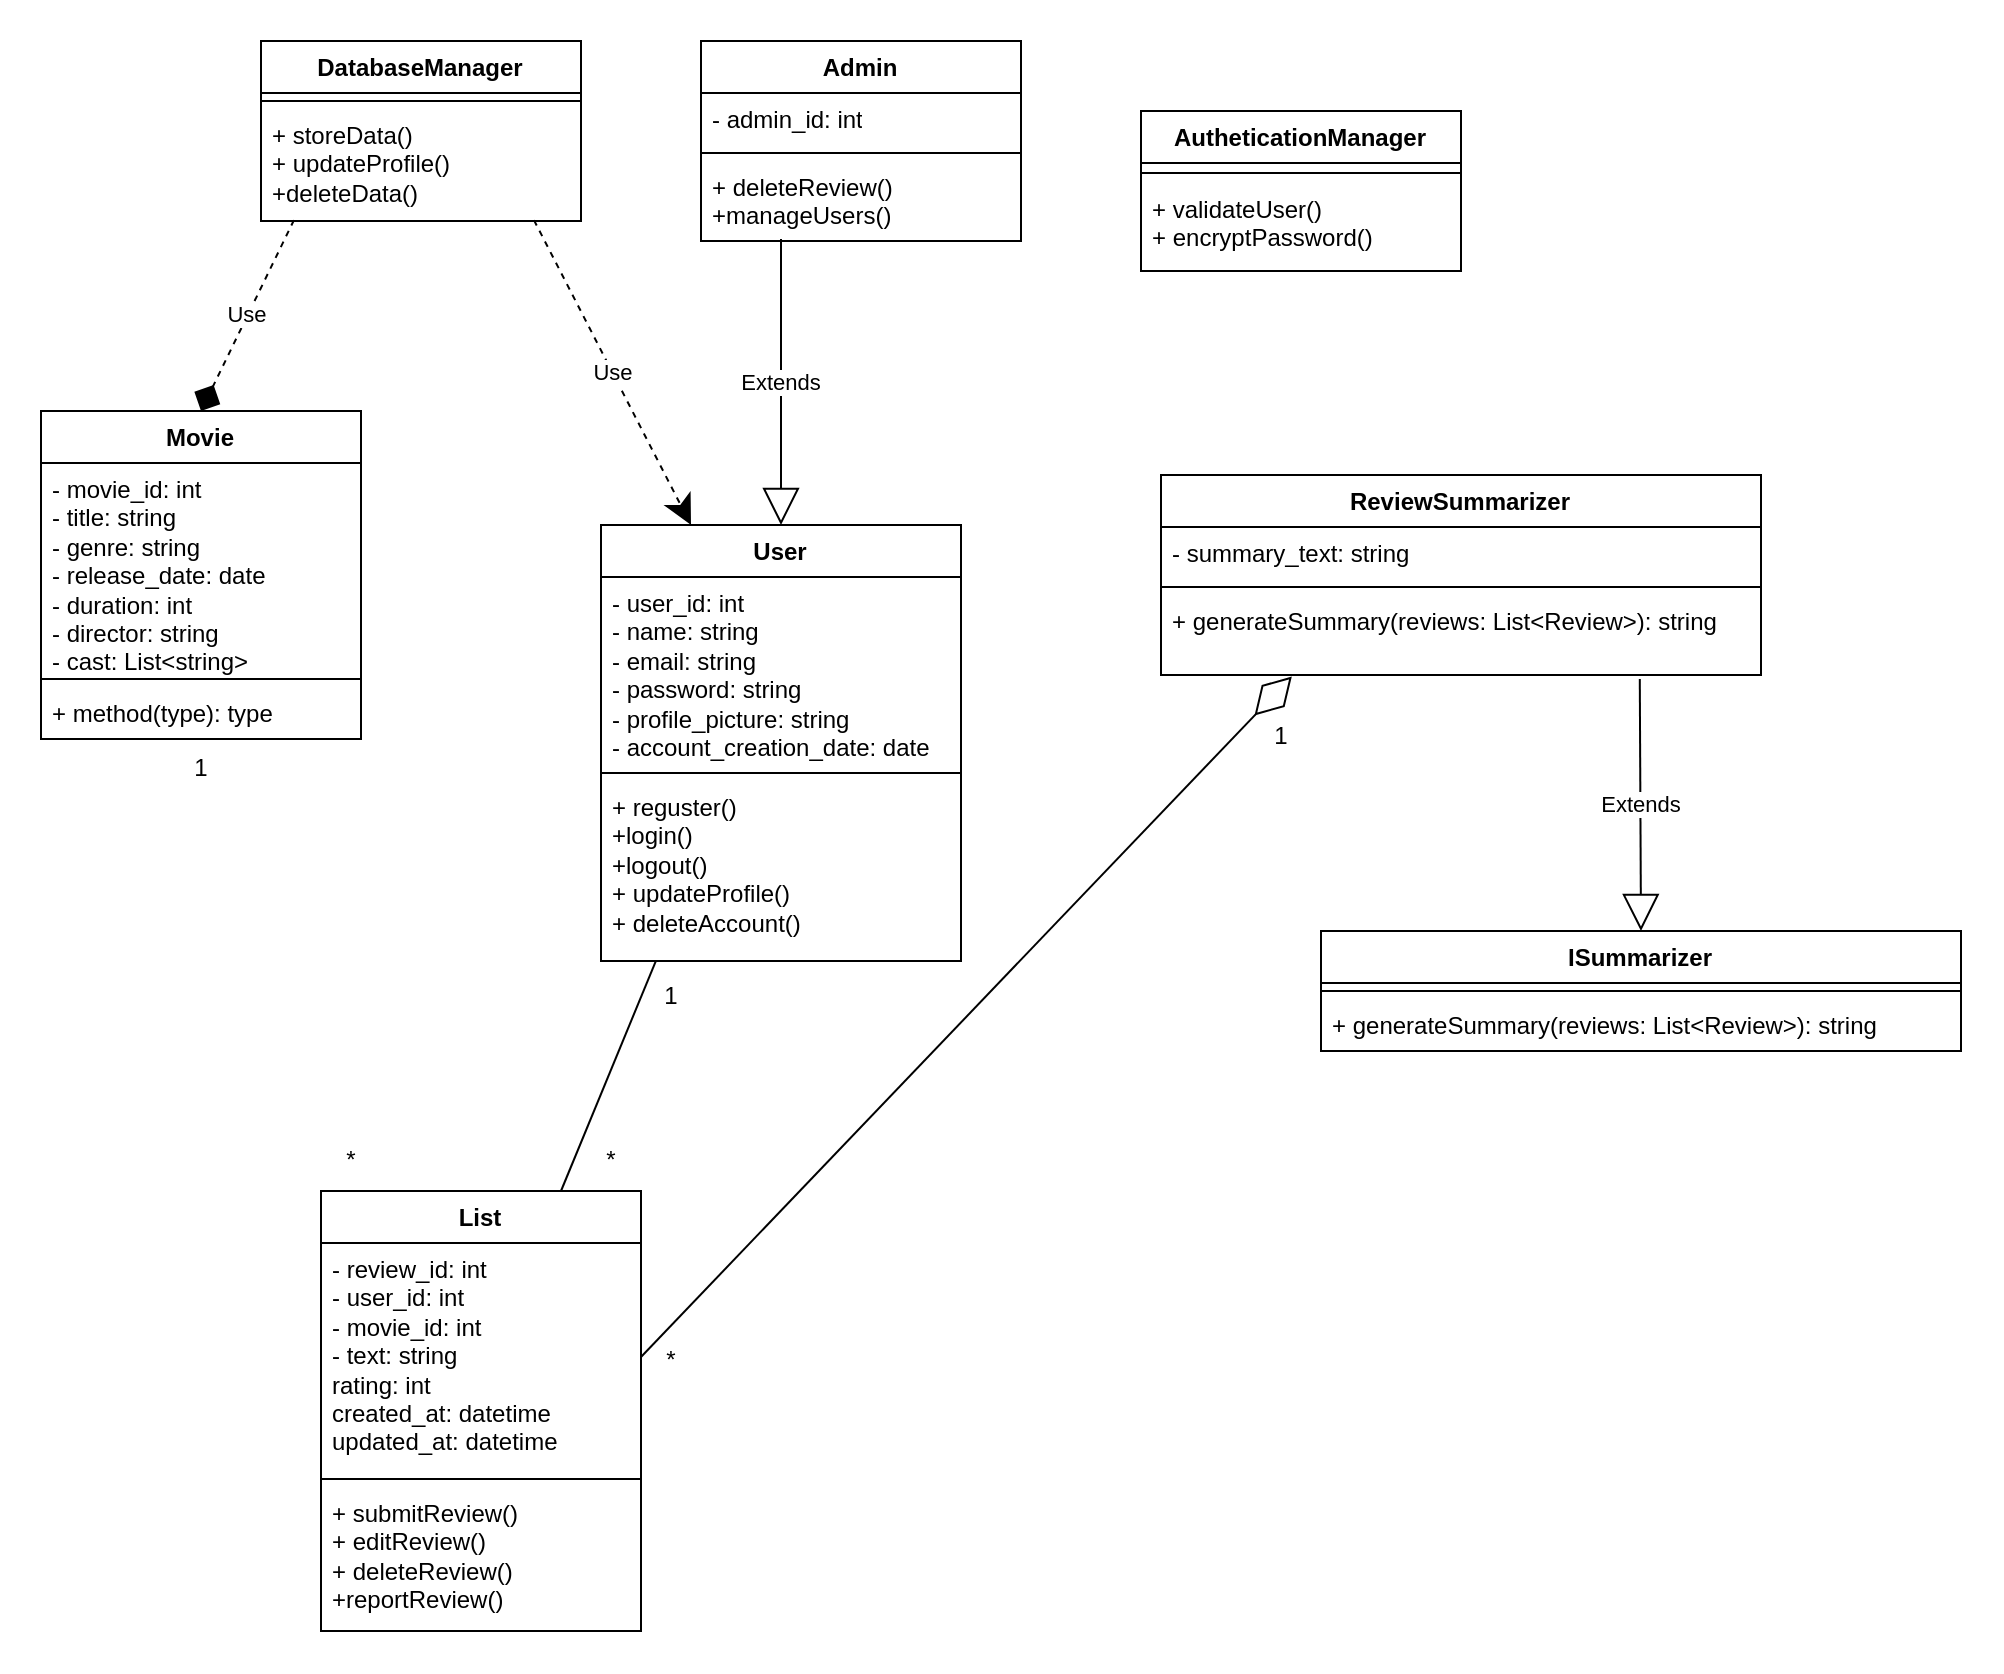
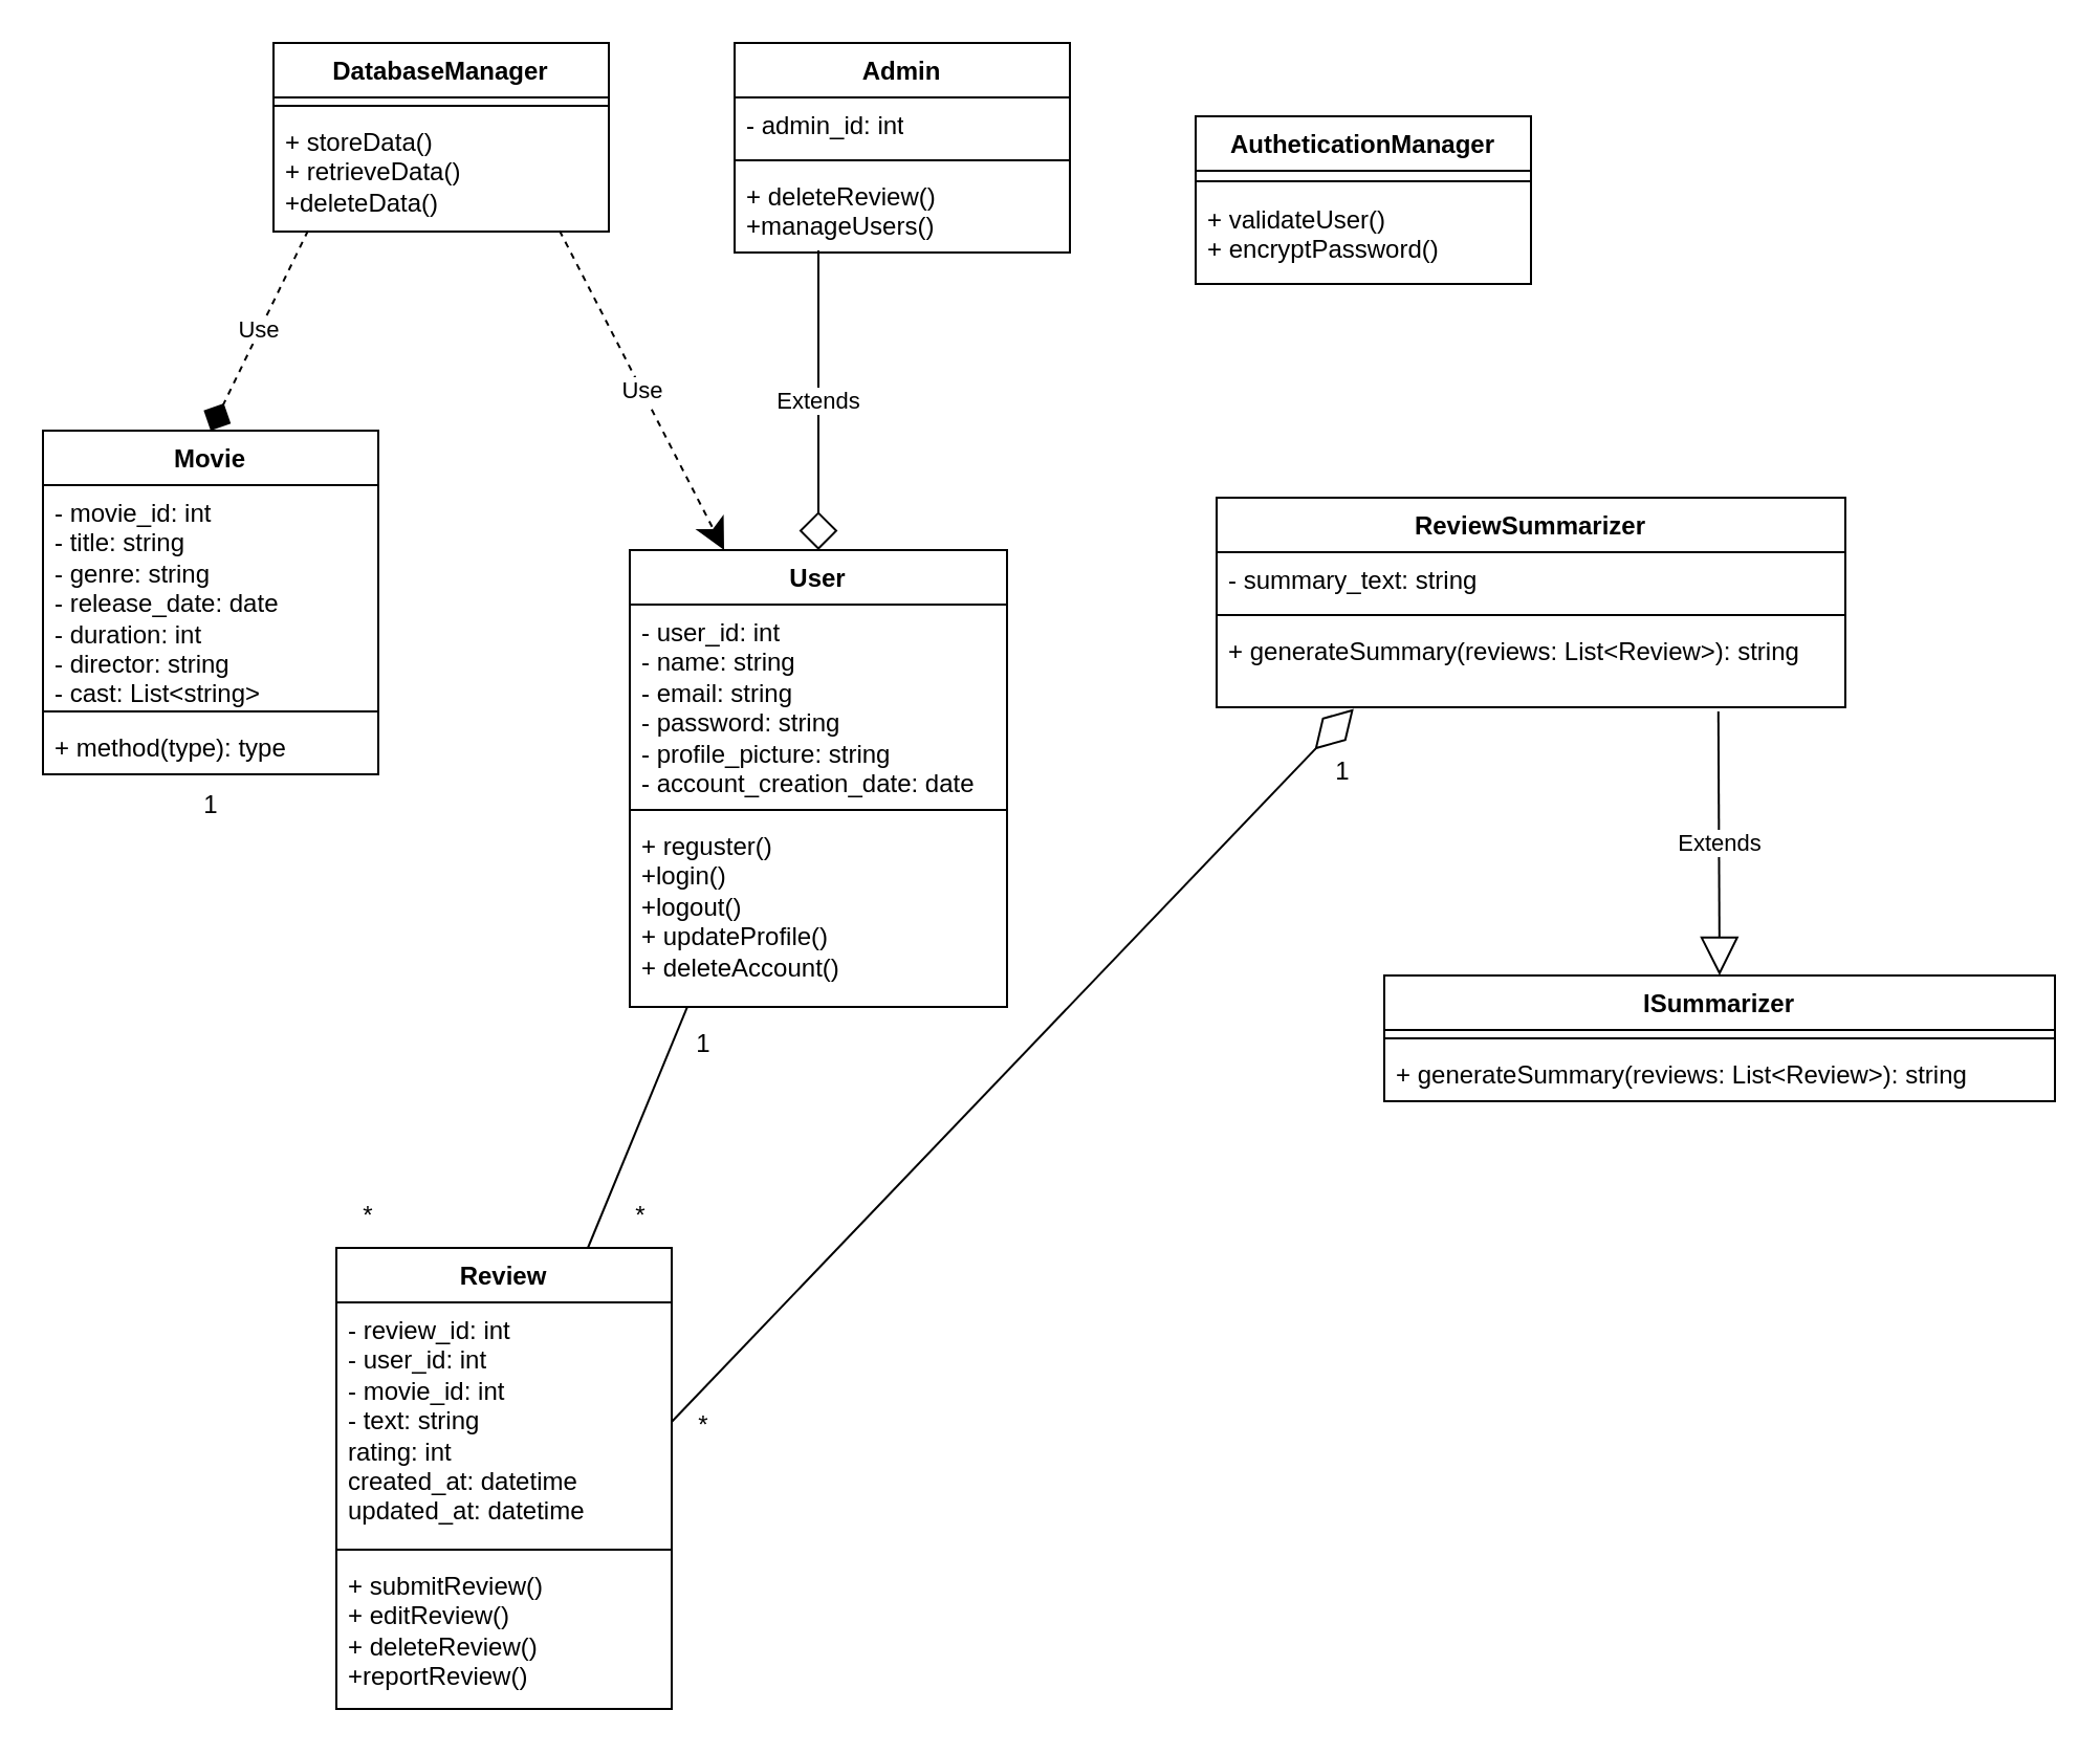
- <mxCell id="14" value="+ storeData()&lt;div&gt;+ updateProfile()&lt;/div&gt;&lt;div&gt;+deleteData()&lt;/div&gt;" style="text;strokeColor=none;fillColor=none;align=left;verticalAlign=top;spacingLeft=4;spacingRight=4;overflow=hidden;rotatable=0;points=[[0,0.5],[1,0.5]];portConstraint=eastwest;whiteSpace=wrap;html=1;" parent="12" vertex="1"><mxGeometry y="34" width="160" height="56" as="geometry" /></mxCell>
+ <mxCell id="14" value="+ storeData()&lt;div&gt;+ retrieveData()&lt;/div&gt;&lt;div&gt;+deleteData()&lt;/div&gt;" style="text;strokeColor=none;fillColor=none;align=left;verticalAlign=top;spacingLeft=4;spacingRight=4;overflow=hidden;rotatable=0;points=[[0,0.5],[1,0.5]];portConstraint=eastwest;whiteSpace=wrap;html=1;" parent="12" vertex="1"><mxGeometry y="34" width="160" height="56" as="geometry" /></mxCell>
- <mxCell id="34" value="Extends" style="endArrow=block;endSize=16;endFill=0;html=1;rounded=0;exitX=0.25;exitY=0.974;exitDx=0;exitDy=0;exitPerimeter=0;entryX=0.5;entryY=0;entryDx=0;entryDy=0;" parent="1" source="22" target="27" edge="1"><mxGeometry width="160" relative="1" as="geometry"><mxPoint x="430" y="495" as="sourcePoint" /><mxPoint x="590" y="495" as="targetPoint" /></mxGeometry></mxCell>
+ <mxCell id="34" value="Extends" style="endArrow=diamond;endSize=16;endFill=0;html=1;rounded=0;exitX=0.25;exitY=0.974;exitDx=0;exitDy=0;exitPerimeter=0;entryX=0.5;entryY=0;entryDx=0;entryDy=0;" parent="1" source="22" target="27" edge="1"><mxGeometry width="160" relative="1" as="geometry"><mxPoint x="430" y="495" as="sourcePoint" /><mxPoint x="590" y="495" as="targetPoint" /></mxGeometry></mxCell>
- <mxCell id="23" value="List" style="swimlane;fontStyle=1;align=center;verticalAlign=top;childLayout=stackLayout;horizontal=1;startSize=26;horizontalStack=0;resizeParent=1;resizeParentMax=0;resizeLast=0;collapsible=1;marginBottom=0;whiteSpace=wrap;html=1;" parent="1" vertex="1"><mxGeometry x="160" y="595" width="160" height="220" as="geometry" /></mxCell>
+ <mxCell id="23" value="Review" style="swimlane;fontStyle=1;align=center;verticalAlign=top;childLayout=stackLayout;horizontal=1;startSize=26;horizontalStack=0;resizeParent=1;resizeParentMax=0;resizeLast=0;collapsible=1;marginBottom=0;whiteSpace=wrap;html=1;" parent="1" vertex="1"><mxGeometry x="160" y="595" width="160" height="220" as="geometry" /></mxCell>
